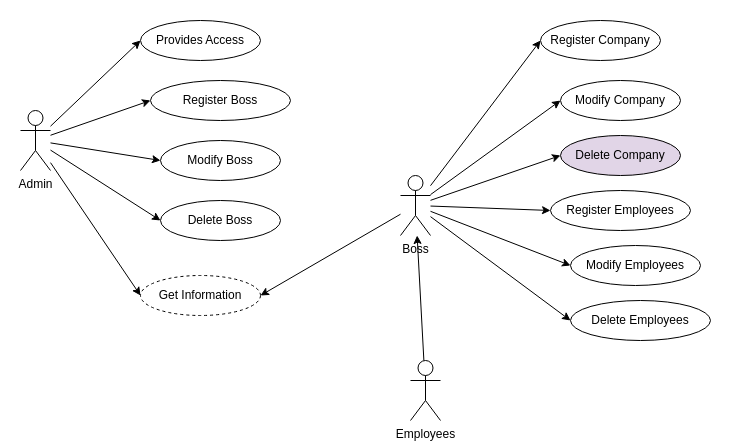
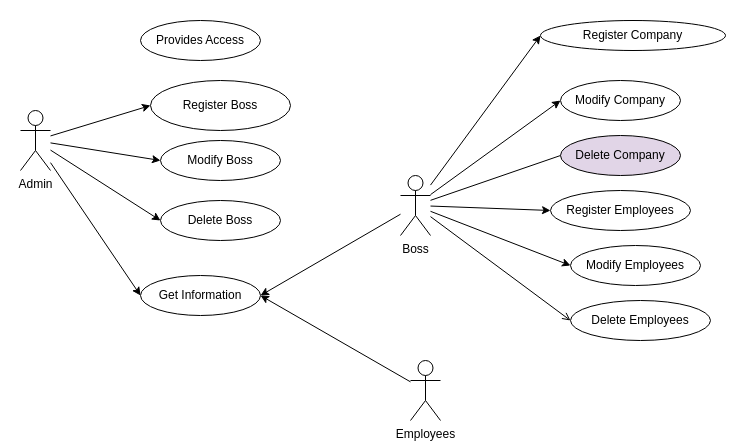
- <mxCell id="20" value="Register Company" style="ellipse;whiteSpace=wrap;html=1;" parent="1" vertex="1"><mxGeometry x="540" y="20" width="120" height="40" as="geometry" /></mxCell>
+ <mxCell id="20" value="Register Company" style="ellipse;whiteSpace=wrap;html=1;" parent="1" vertex="1"><mxGeometry x="540" y="20" width="185" height="30" as="geometry" /></mxCell>
- <mxCell id="2" style="edgeStyle=none;html=1;entryX=0;entryY=0.5;entryDx=0;entryDy=0;" parent="1" source="7" target="10" edge="1"><mxGeometry relative="1" as="geometry" /></mxCell>
- <mxCell id="19" value="Register Boss" style="ellipse;whiteSpace=wrap;html=1;" parent="1" vertex="1"><mxGeometry x="150" y="80" width="140" height="40" as="geometry" /></mxCell>
+ <mxCell id="19" value="Register Boss" style="ellipse;whiteSpace=wrap;html=1;" parent="1" vertex="1"><mxGeometry x="150" y="80" width="140" height="50" as="geometry" /></mxCell>
- <mxCell id="16" style="edgeStyle=none;html=1;entryX=0;entryY=0.5;entryDx=0;entryDy=0;" edge="1" parent="1" source="18" target="26"><mxGeometry relative="1" as="geometry" /></mxCell>
+ <mxCell id="16" style="edgeStyle=none;html=1;entryX=0;entryY=0.5;entryDx=0;entryDy=0;endArrow=none;" edge="1" parent="1" source="18" target="26"><mxGeometry relative="1" as="geometry" /></mxCell>
- <mxCell id="21" value="Get Information" style="ellipse;whiteSpace=wrap;html=1;dashed=1;" parent="1" vertex="1"><mxGeometry x="140" y="275" width="120" height="40" as="geometry" /></mxCell>
+ <mxCell id="21" value="Get Information" style="ellipse;whiteSpace=wrap;html=1;" parent="1" vertex="1"><mxGeometry x="140" y="275" width="120" height="40" as="geometry" /></mxCell>
- <mxCell id="8" style="edgeStyle=none;html=1;" parent="1" source="9" target="18" edge="1"><mxGeometry relative="1" as="geometry" /></mxCell>
+ <mxCell id="8" style="edgeStyle=none;html=1;entryX=1;entryY=0.5;entryDx=0;entryDy=0;" parent="1" source="9" target="21" edge="1"><mxGeometry relative="1" as="geometry" /></mxCell>
- <mxCell id="14" style="edgeStyle=none;html=1;entryX=0;entryY=0.5;entryDx=0;entryDy=0;" edge="1" parent="1" source="18" target="28"><mxGeometry relative="1" as="geometry" /></mxCell>
+ <mxCell id="14" style="edgeStyle=none;html=1;entryX=0;entryY=0.5;entryDx=0;entryDy=0;endArrow=open;" edge="1" parent="1" source="18" target="28"><mxGeometry relative="1" as="geometry" /></mxCell>
